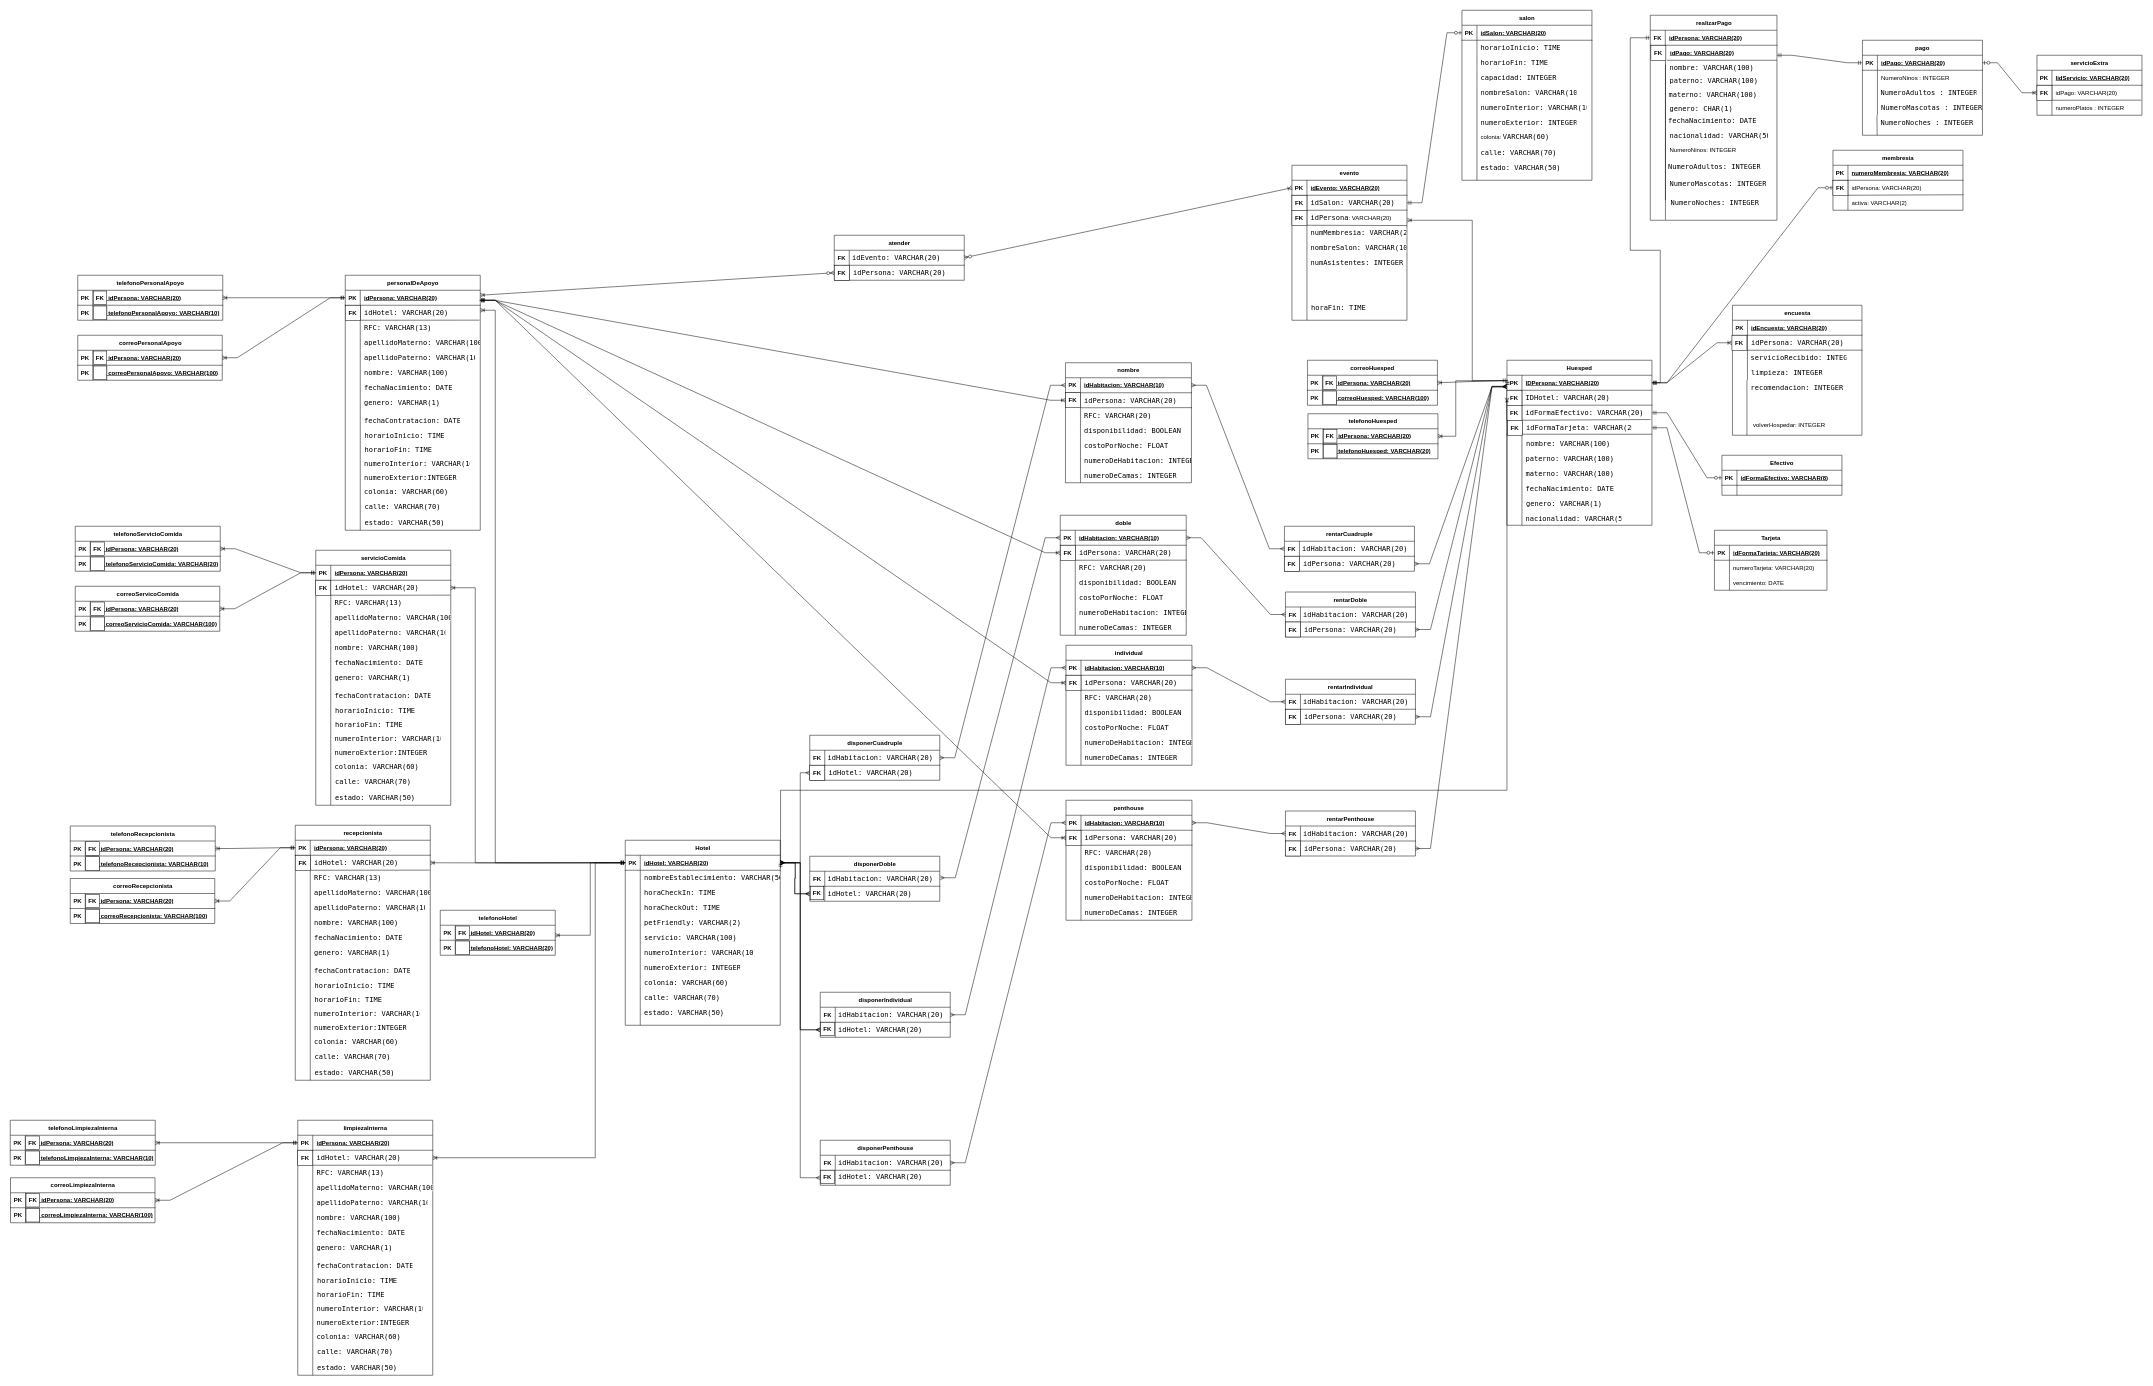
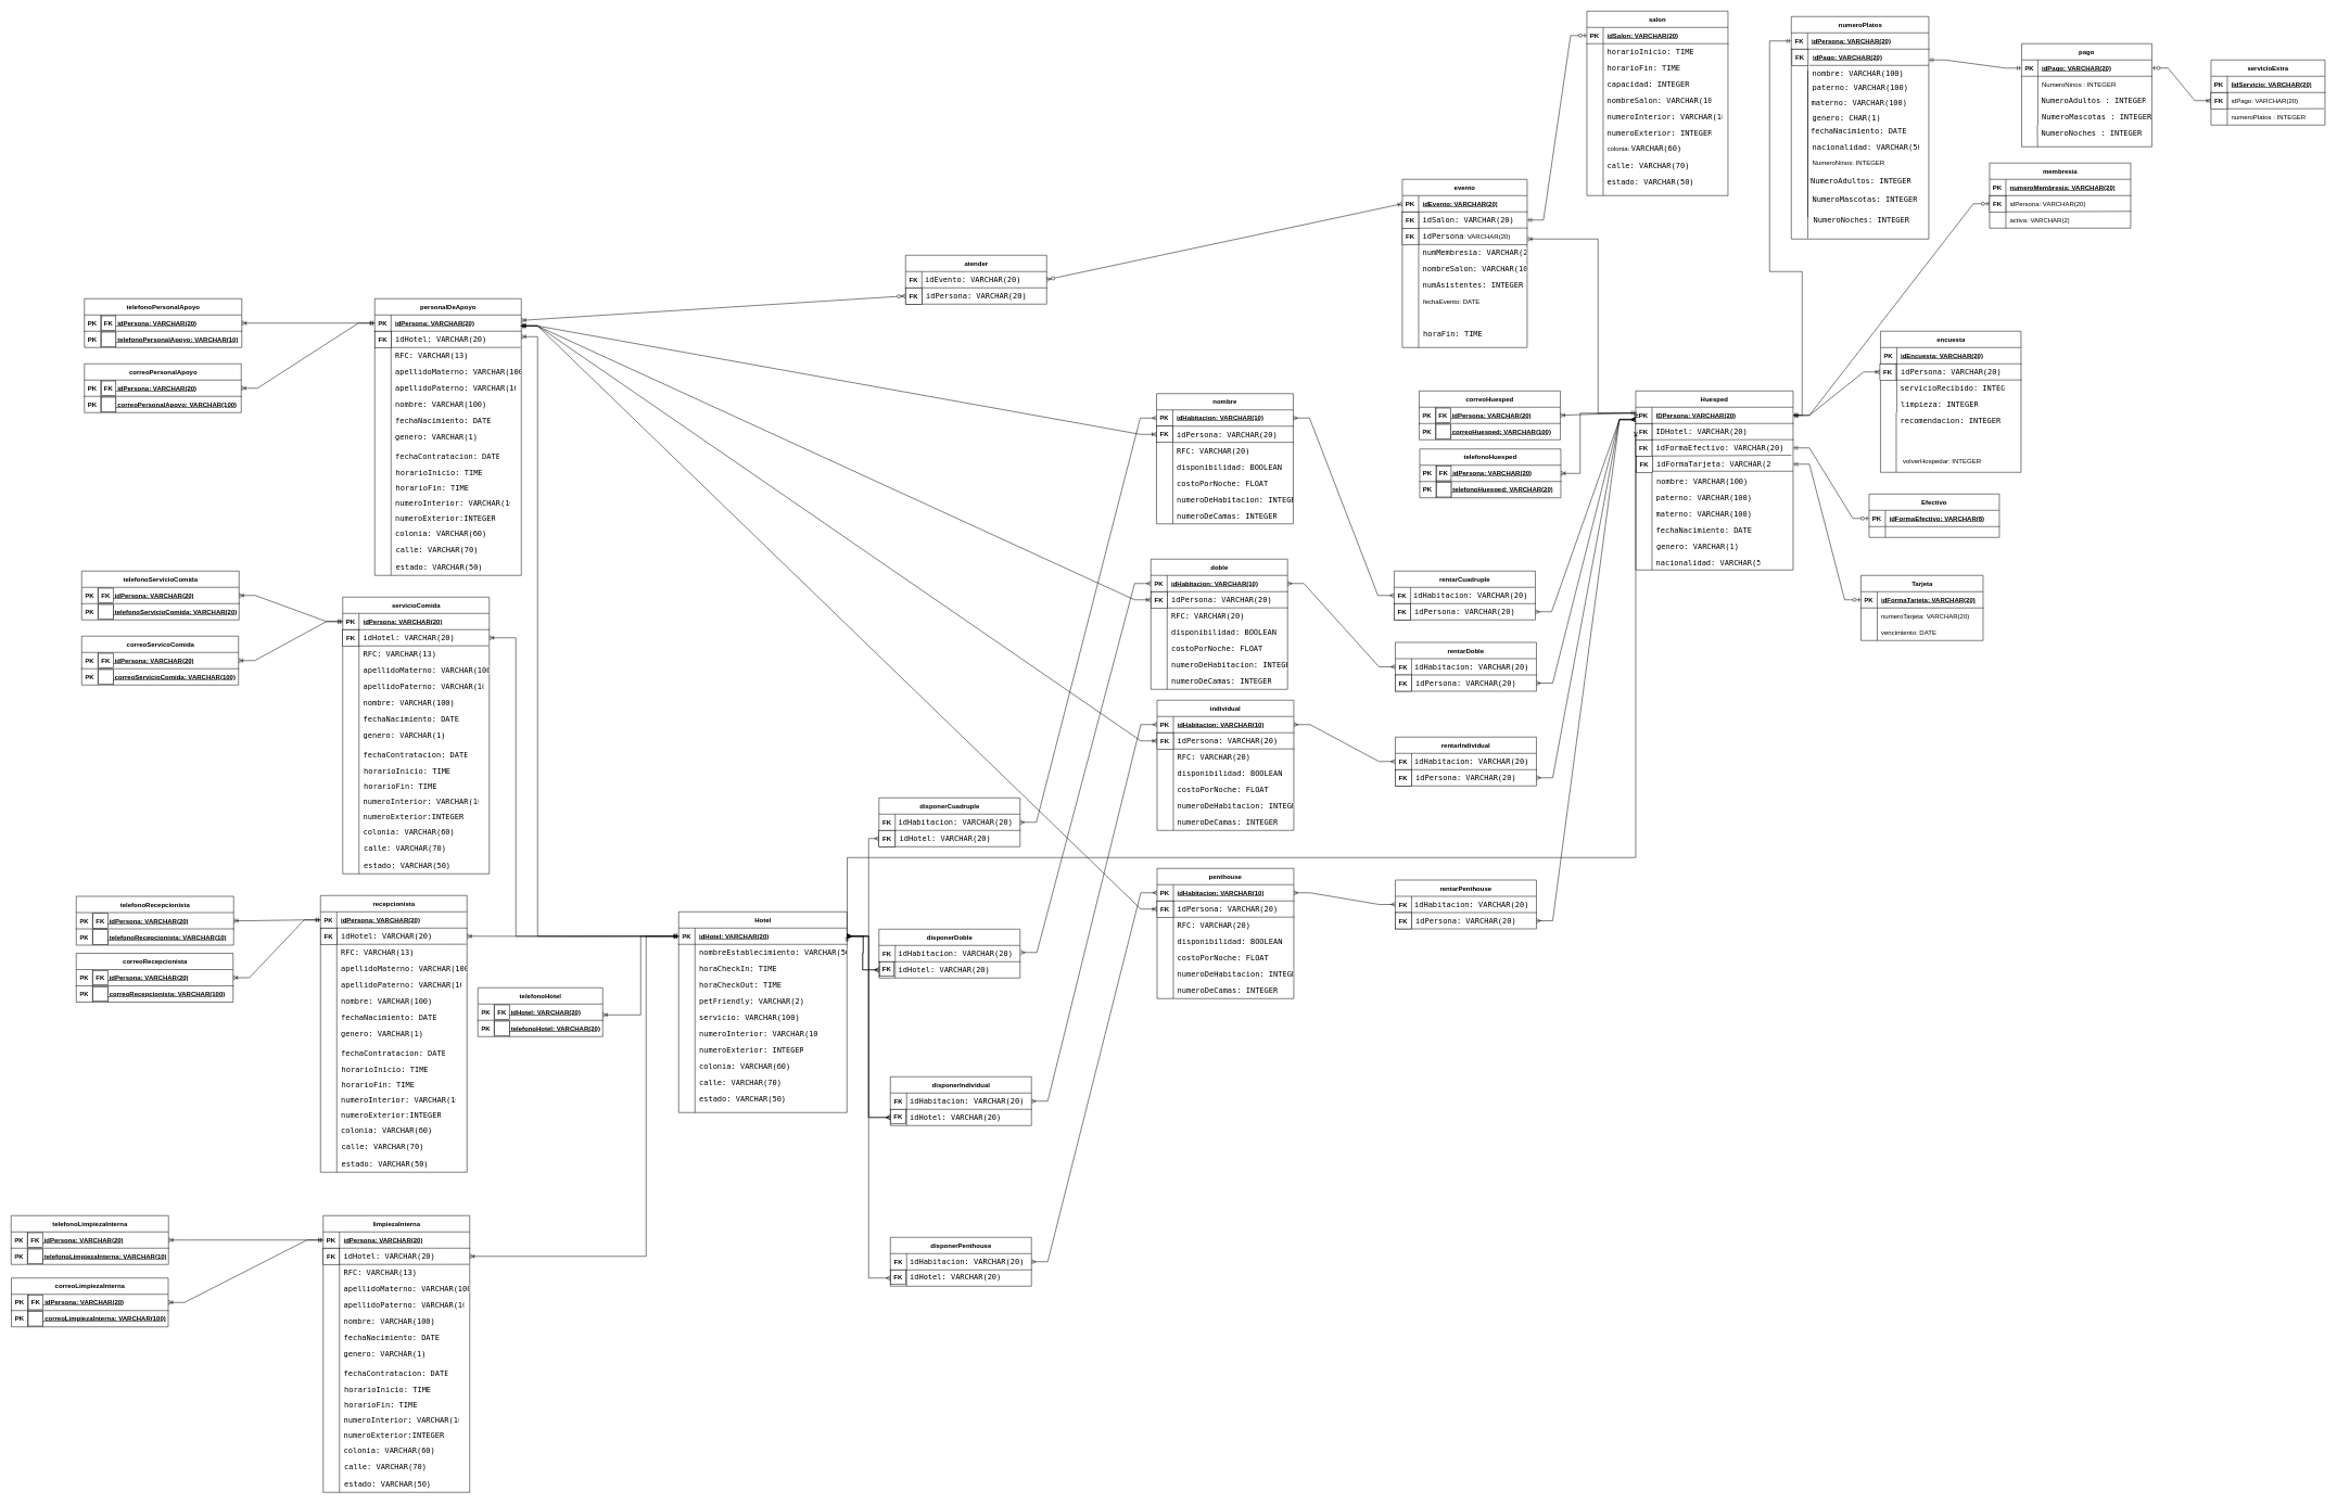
- <mxCell id="253" value="realizarPago" style="shape=table;startSize=30;container=1;collapsible=1;childLayout=tableLayout;fixedRows=1;rowLines=0;fontStyle=1;align=center;resizeLast=1;html=1;" parent="1" vertex="1"><mxGeometry x="3300.08" y="30" width="253.3" height="410" as="geometry"><mxRectangle x="160" y="270" width="70" height="30" as="alternateBounds" /></mxGeometry></mxCell>
+ <mxCell id="253" value="numeroPlatos" style="shape=table;startSize=30;container=1;collapsible=1;childLayout=tableLayout;fixedRows=1;rowLines=0;fontStyle=1;align=center;resizeLast=1;html=1;" parent="1" vertex="1"><mxGeometry x="3300.08" y="30" width="253.3" height="410" as="geometry"><mxRectangle x="160" y="270" width="70" height="30" as="alternateBounds" /></mxGeometry></mxCell>
+ <mxCell id="123" value="fechaEvento: DATE" style="shape=partialRectangle;connectable=0;fillColor=none;top=0;left=0;bottom=0;right=0;align=left;spacingLeft=6;overflow=hidden;whiteSpace=wrap;html=1;" parent="1" vertex="1"><mxGeometry x="2614.38" y="540" width="200" height="30" as="geometry"><mxRectangle width="200" height="30" as="alternateBounds" /></mxGeometry></mxCell>
